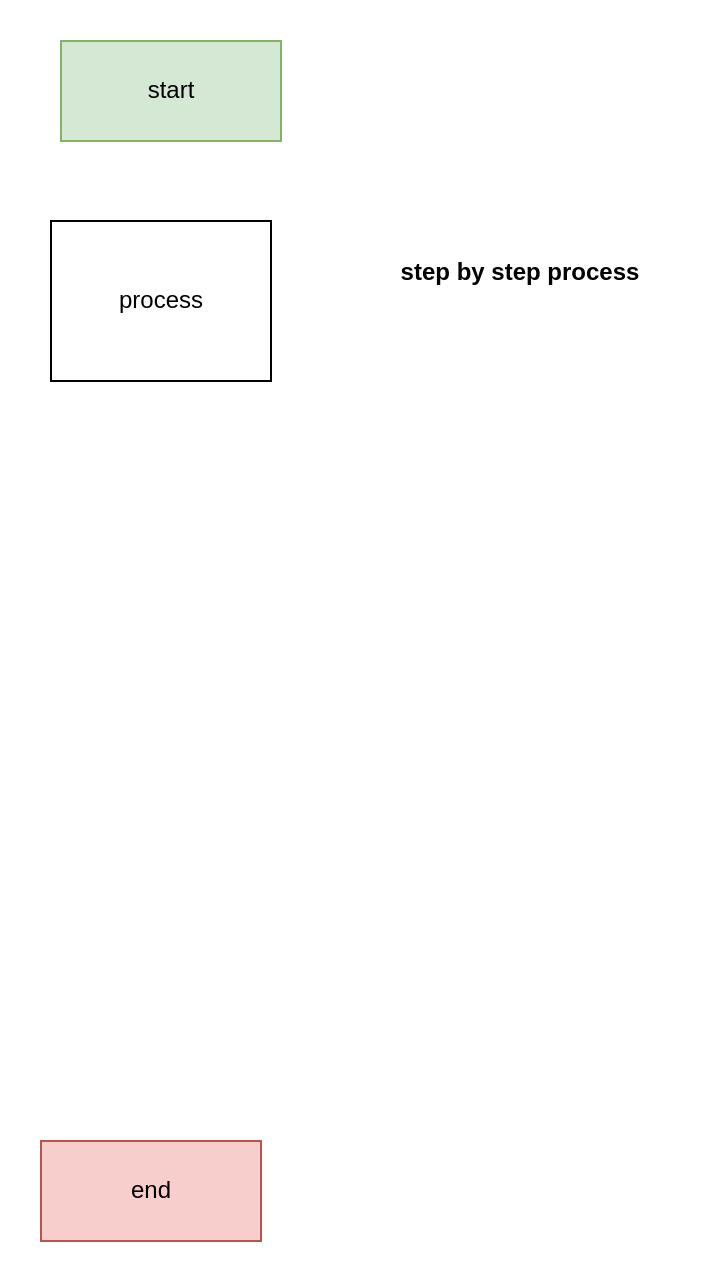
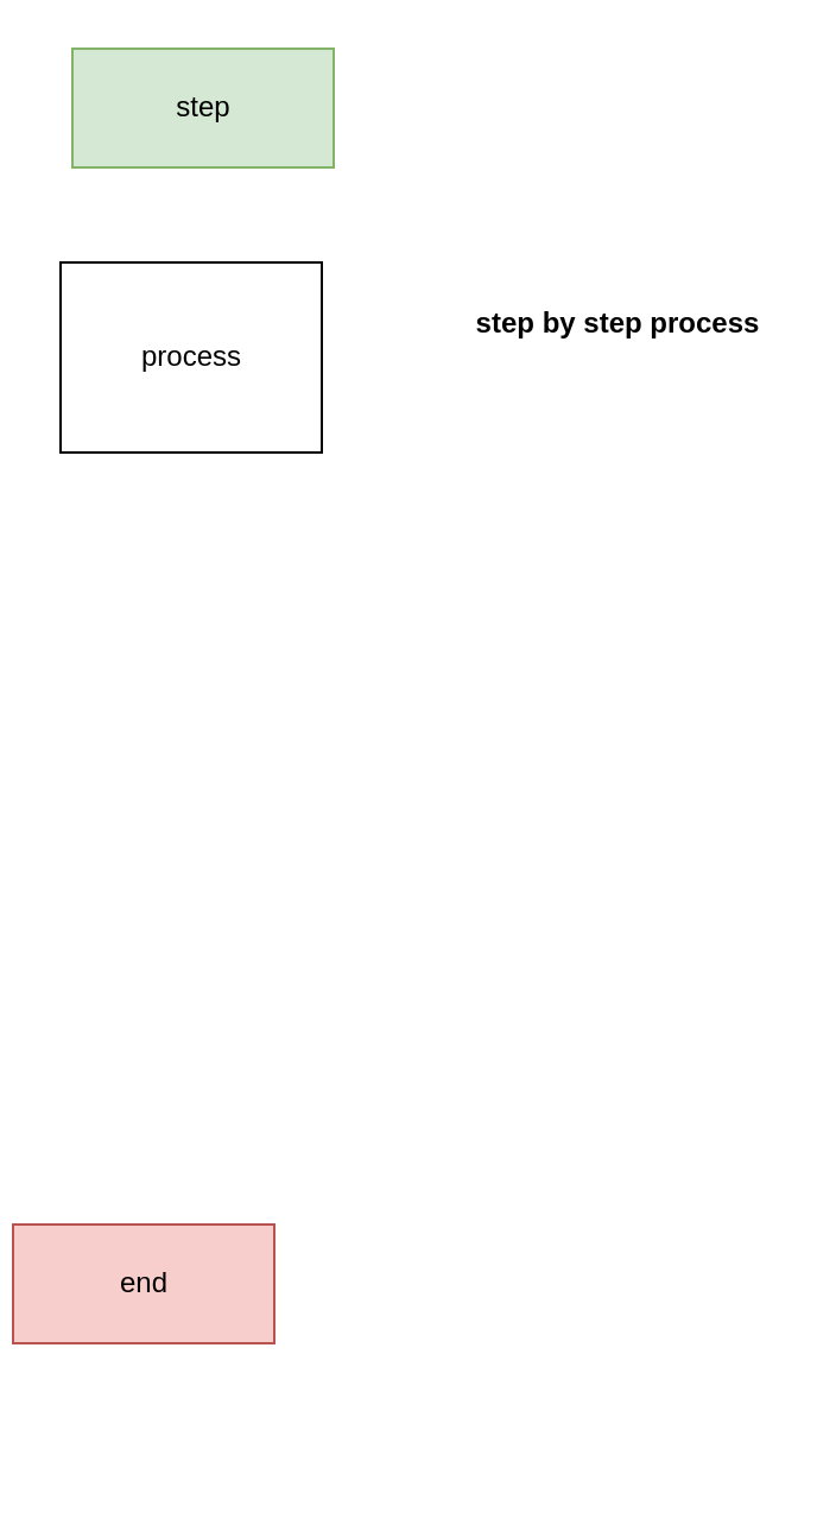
- <mxCell id="2" value="start" style="html=1;fillColor=#d5e8d4;strokeColor=#82b366;" vertex="1" parent="1"><mxGeometry x="30" y="20" width="110" height="50" as="geometry" /></mxCell>
+ <mxCell id="2" value="step" style="html=1;fillColor=#d5e8d4;strokeColor=#82b366;" vertex="1" parent="1"><mxGeometry x="30" y="20" width="110" height="50" as="geometry" /></mxCell>
- <mxCell id="3" value="end&lt;br&gt;" style="html=1;fillColor=#f8cecc;strokeColor=#b85450;" vertex="1" parent="1"><mxGeometry x="20" y="570" width="110" height="50" as="geometry" /></mxCell>
+ <mxCell id="3" value="end&lt;br&gt;" style="html=1;fillColor=#f8cecc;strokeColor=#b85450;" vertex="1" parent="1"><mxGeometry x="5" y="515" width="110" height="50" as="geometry" /></mxCell>
